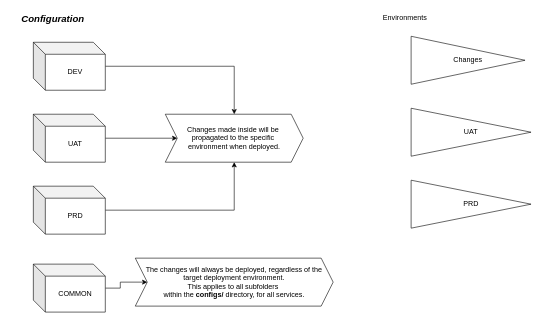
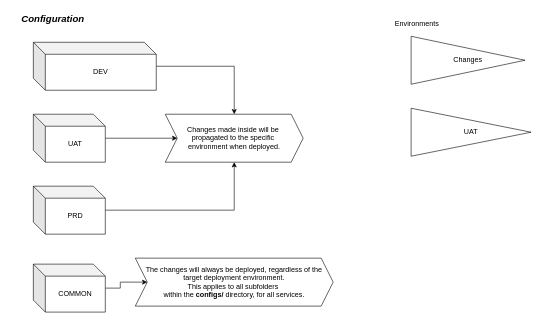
- <mxCell id="2" value="Environments" style="text;html=1;strokeColor=none;fillColor=none;align=center;verticalAlign=middle;whiteSpace=wrap;rounded=0;" vertex="1" parent="1"><mxGeometry x="605" y="20" width="140" height="20" as="geometry" /></mxCell>
+ <mxCell id="2" value="Environments" style="text;html=1;strokeColor=none;fillColor=none;align=center;verticalAlign=middle;whiteSpace=wrap;rounded=0;" vertex="1" parent="1"><mxGeometry x="625" y="30" width="140" height="20" as="geometry" /></mxCell>
- <mxCell id="8" value="DEV" style="shape=cube;whiteSpace=wrap;html=1;boundedLbl=1;backgroundOutline=1;darkOpacity=0.05;darkOpacity2=0.1;" vertex="1" parent="1"><mxGeometry x="55" y="70" width="120" height="80" as="geometry" /></mxCell>
+ <mxCell id="8" value="DEV" style="shape=cube;whiteSpace=wrap;html=1;boundedLbl=1;backgroundOutline=1;darkOpacity=0.05;darkOpacity2=0.1;" vertex="1" parent="1"><mxGeometry x="55" y="70" width="205" height="80" as="geometry" /></mxCell>
- <mxCell id="5" value="PRD" style="triangle;whiteSpace=wrap;html=1;" vertex="1" parent="1"><mxGeometry x="685" y="300" width="200" height="80" as="geometry" /></mxCell>
